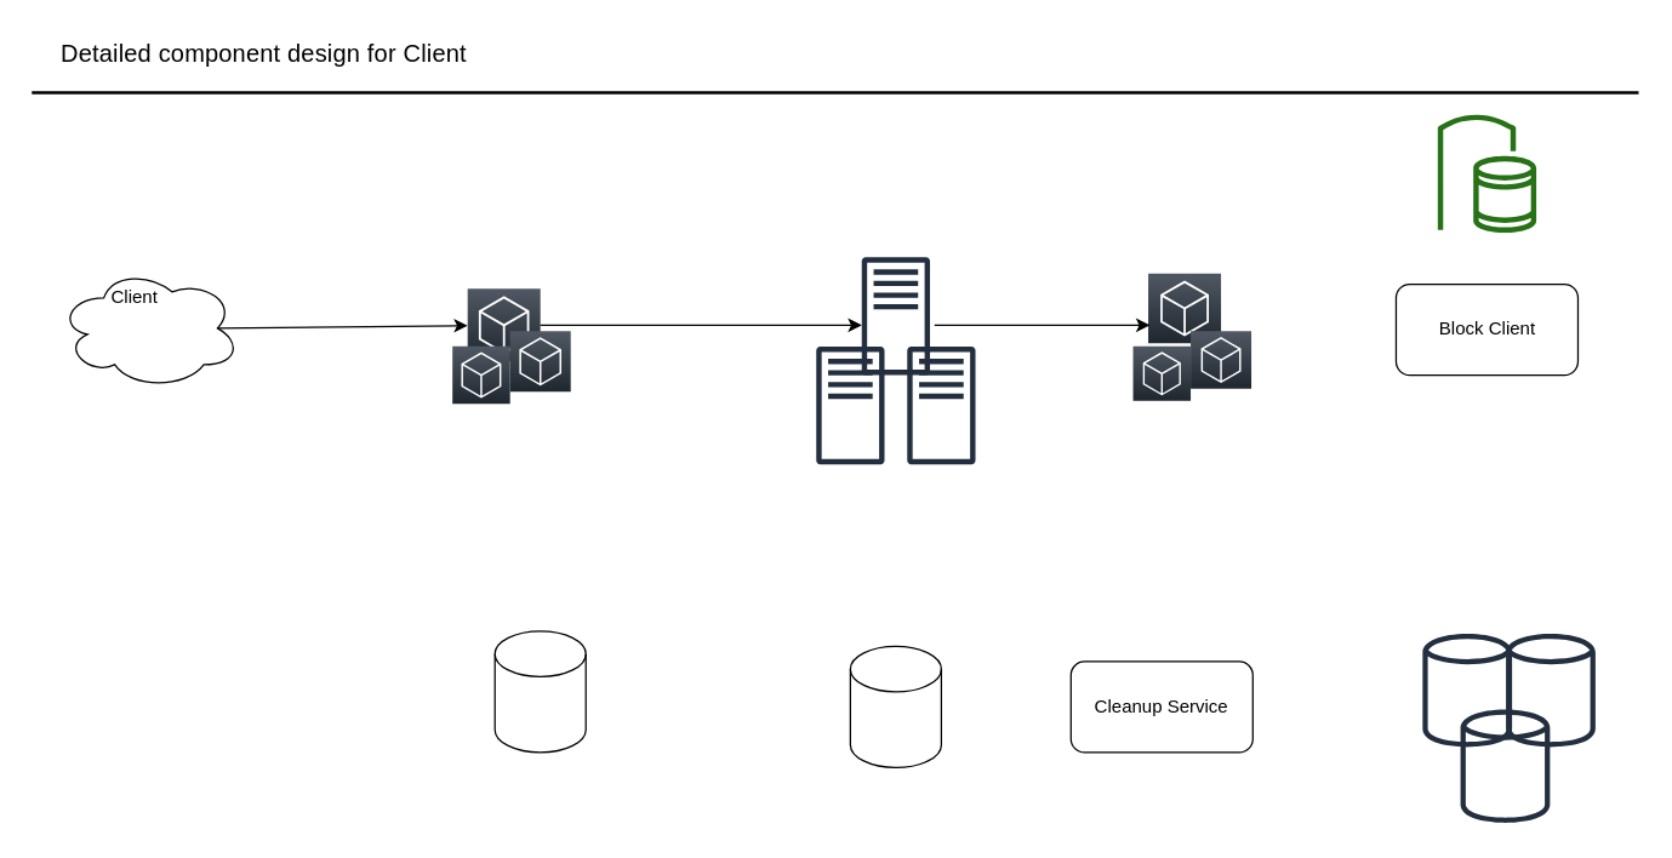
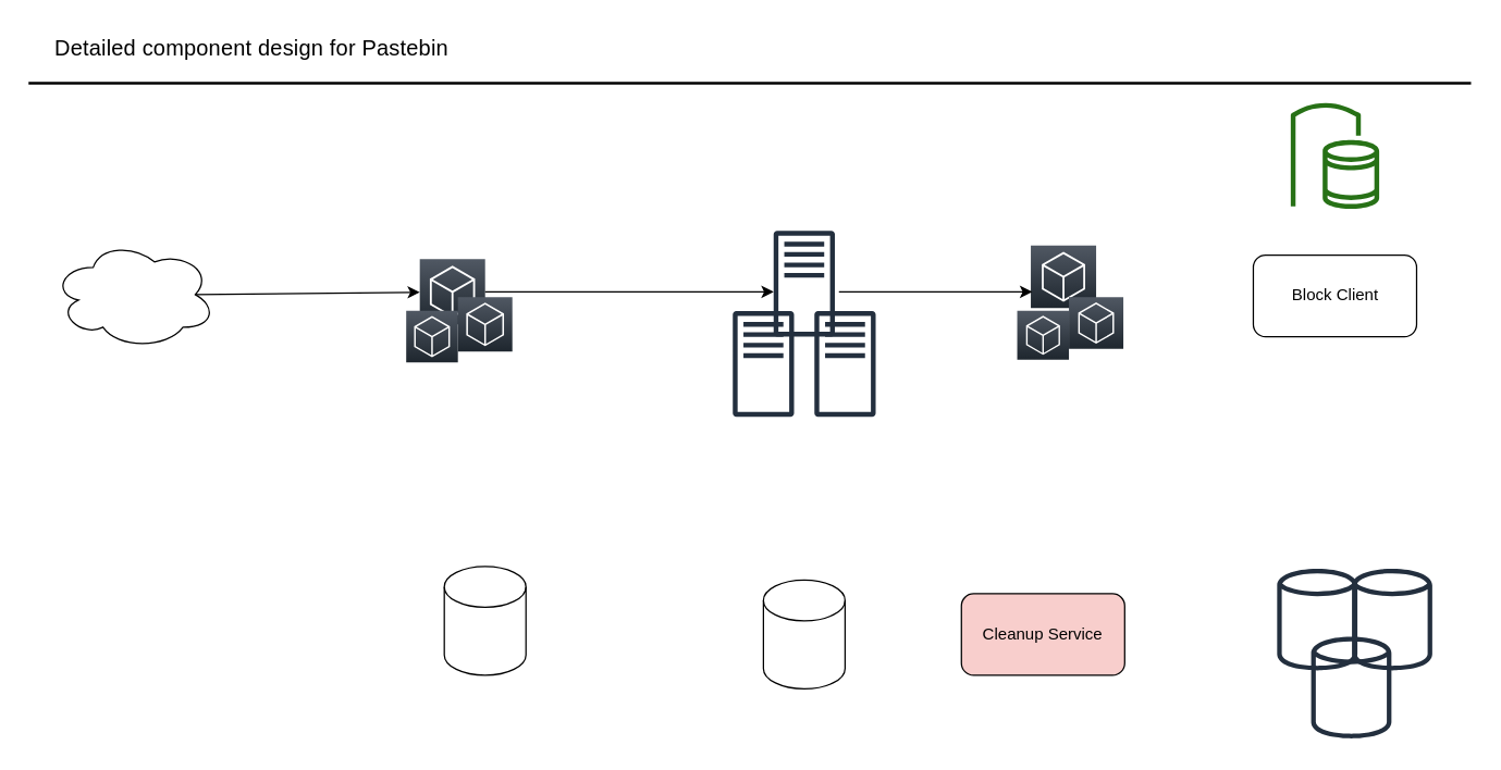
- <mxCell id="2" value="&lt;p class=&quot;MuiTypography-root jss18 jss109 jss11  MuiTypography-body1&quot; style=&quot;box-sizing: border-box ; margin: 0px ; font-family: &amp;#34;nunito sans&amp;#34; , &amp;#34;verdana&amp;#34; , &amp;#34;helvetica&amp;#34; , sans-serif ; line-height: 1.5 ; letter-spacing: 0.15px&quot;&gt;Detailed component design for Client&lt;/p&gt;&lt;div&gt;&lt;br style=&quot;font-family: &amp;#34;nunito sans&amp;#34; , sans-serif , , , &amp;#34;segoe ui&amp;#34; , &amp;#34;oxygen&amp;#34; , &amp;#34;ubuntu&amp;#34; , &amp;#34;cantarell&amp;#34; , &amp;#34;helvetica neue&amp;#34; ; font-size: 14px ; text-align: center ; background-color: rgb(245 , 245 , 245)&quot;&gt;&lt;/div&gt;" style="text;html=1;resizable=0;points=[];autosize=1;align=left;verticalAlign=top;spacingTop=-4;fontSize=16;" parent="1" vertex="1"><mxGeometry x="38" y="20.5" width="340" height="40" as="geometry" /></mxCell>
+ <mxCell id="2" value="&lt;p class=&quot;MuiTypography-root jss18 jss109 jss11  MuiTypography-body1&quot; style=&quot;box-sizing: border-box ; margin: 0px ; font-family: &amp;#34;nunito sans&amp;#34; , &amp;#34;verdana&amp;#34; , &amp;#34;helvetica&amp;#34; , sans-serif ; line-height: 1.5 ; letter-spacing: 0.15px&quot;&gt;Detailed component design for Pastebin&lt;/p&gt;&lt;div&gt;&lt;br style=&quot;font-family: &amp;#34;nunito sans&amp;#34; , sans-serif , , , &amp;#34;segoe ui&amp;#34; , &amp;#34;oxygen&amp;#34; , &amp;#34;ubuntu&amp;#34; , &amp;#34;cantarell&amp;#34; , &amp;#34;helvetica neue&amp;#34; ; font-size: 14px ; text-align: center ; background-color: rgb(245 , 245 , 245)&quot;&gt;&lt;/div&gt;" style="text;html=1;resizable=0;points=[];autosize=1;align=left;verticalAlign=top;spacingTop=-4;fontSize=16;" parent="1" vertex="1"><mxGeometry x="38" y="20.5" width="340" height="40" as="geometry" /></mxCell>
- <mxCell id="5" value="Client" style="text;html=1;align=center;verticalAlign=middle;resizable=0;points=[];autosize=1;" vertex="1" parent="1"><mxGeometry x="63" y="186" width="50" height="20" as="geometry" /></mxCell>
- <mxCell id="22" value="Cleanup Service" style="rounded=1;whiteSpace=wrap;html=1;" vertex="1" parent="1"><mxGeometry x="706" y="436" width="120" height="60" as="geometry" /></mxCell>
+ <mxCell id="22" value="Cleanup Service" style="rounded=1;whiteSpace=wrap;html=1;fillColor=#f8cecc;" vertex="1" parent="1"><mxGeometry x="706" y="436" width="120" height="60" as="geometry" /></mxCell>
